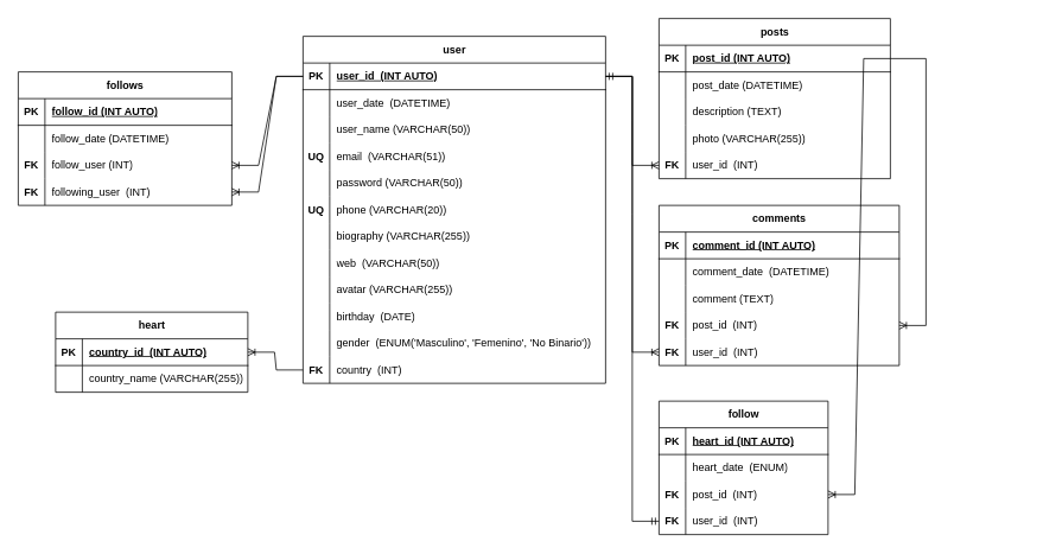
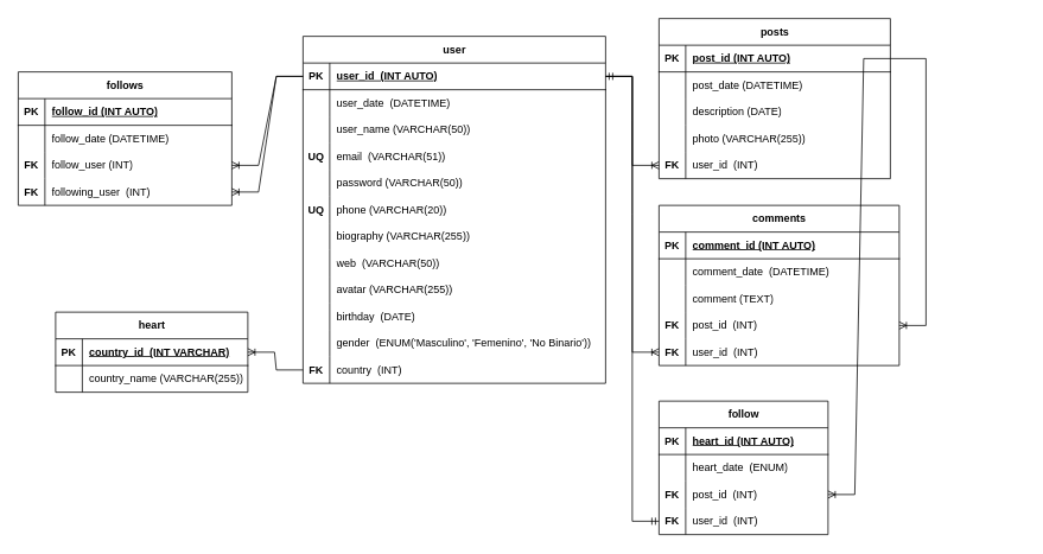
- <mxCell id="77" value="description (TEXT)" style="shape=partialRectangle;connectable=0;fillColor=none;top=0;left=0;bottom=0;right=0;align=left;spacingLeft=6;overflow=hidden;whiteSpace=wrap;html=1;" vertex="1" parent="75"><mxGeometry x="30" width="230" height="30" as="geometry"><mxRectangle width="230" height="30" as="alternateBounds" /></mxGeometry></mxCell>
+ <mxCell id="77" value="description (DATE)" style="shape=partialRectangle;connectable=0;fillColor=none;top=0;left=0;bottom=0;right=0;align=left;spacingLeft=6;overflow=hidden;whiteSpace=wrap;html=1;" vertex="1" parent="75"><mxGeometry x="30" width="230" height="30" as="geometry"><mxRectangle width="230" height="30" as="alternateBounds" /></mxGeometry></mxCell>
- <mxCell id="100" value="country_id&amp;nbsp; (INT AUTO)" style="shape=partialRectangle;connectable=0;fillColor=none;top=0;left=0;bottom=0;right=0;align=left;spacingLeft=6;fontStyle=5;overflow=hidden;whiteSpace=wrap;html=1;" vertex="1" parent="98"><mxGeometry x="30" width="186" height="30" as="geometry"><mxRectangle width="186" height="30" as="alternateBounds" /></mxGeometry></mxCell>
+ <mxCell id="100" value="country_id&amp;nbsp; (INT VARCHAR)" style="shape=partialRectangle;connectable=0;fillColor=none;top=0;left=0;bottom=0;right=0;align=left;spacingLeft=6;fontStyle=5;overflow=hidden;whiteSpace=wrap;html=1;" vertex="1" parent="98"><mxGeometry x="30" width="186" height="30" as="geometry"><mxRectangle width="186" height="30" as="alternateBounds" /></mxGeometry></mxCell>
